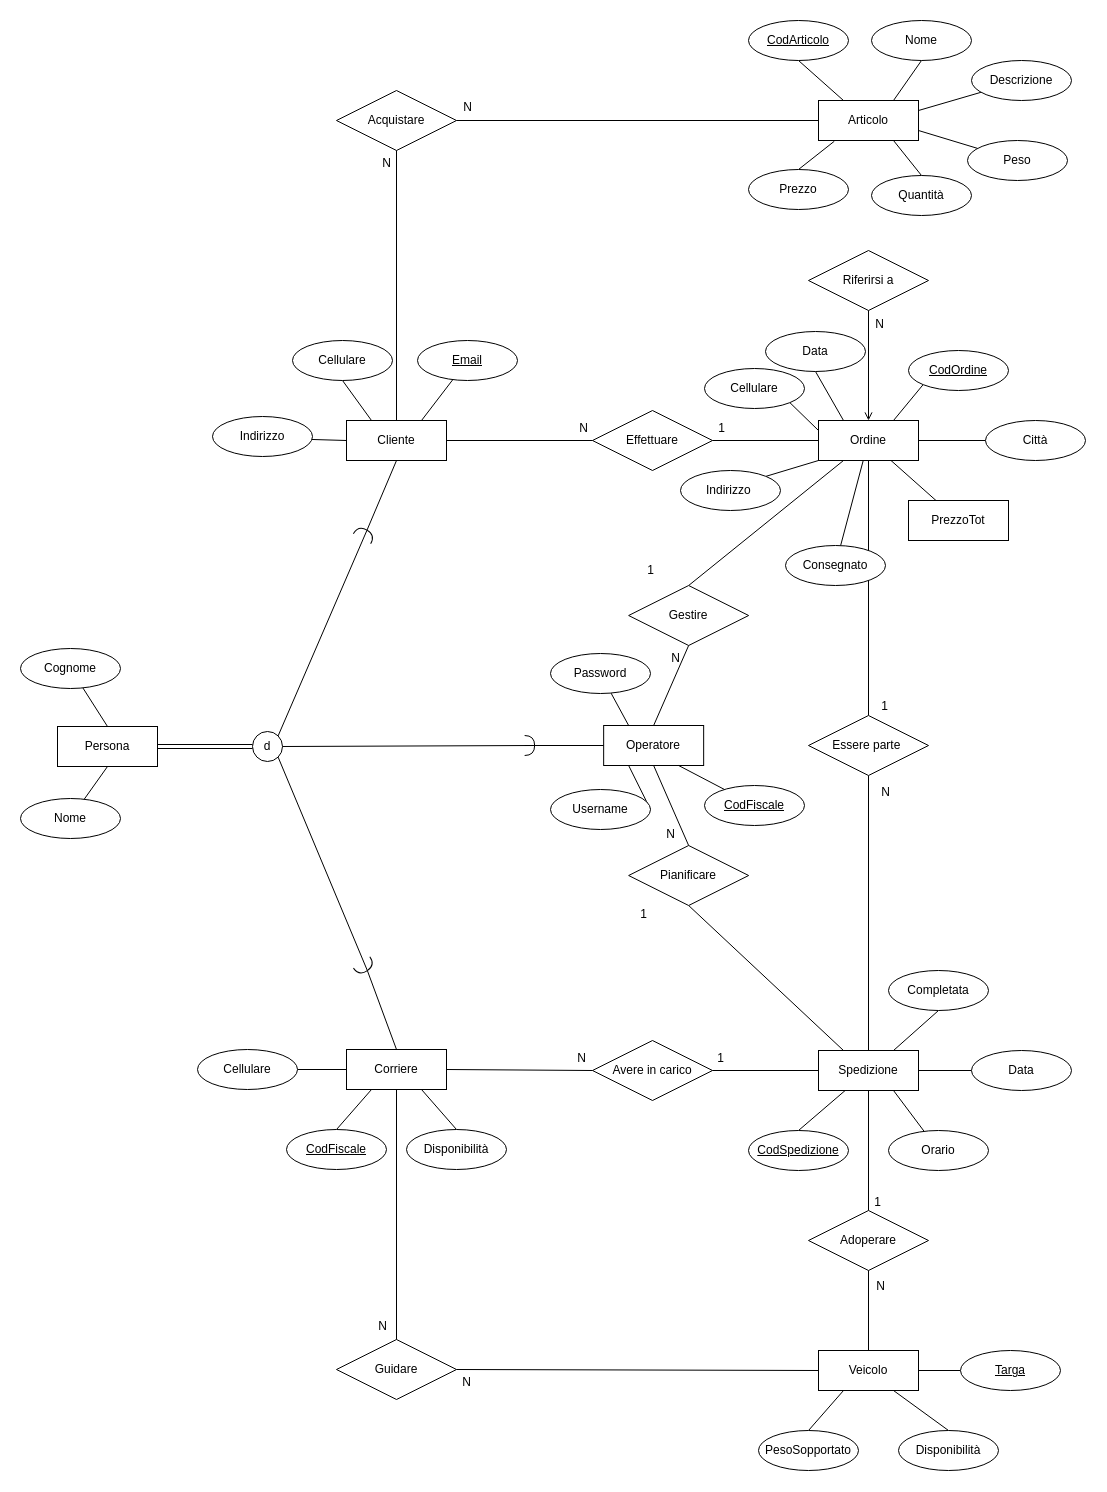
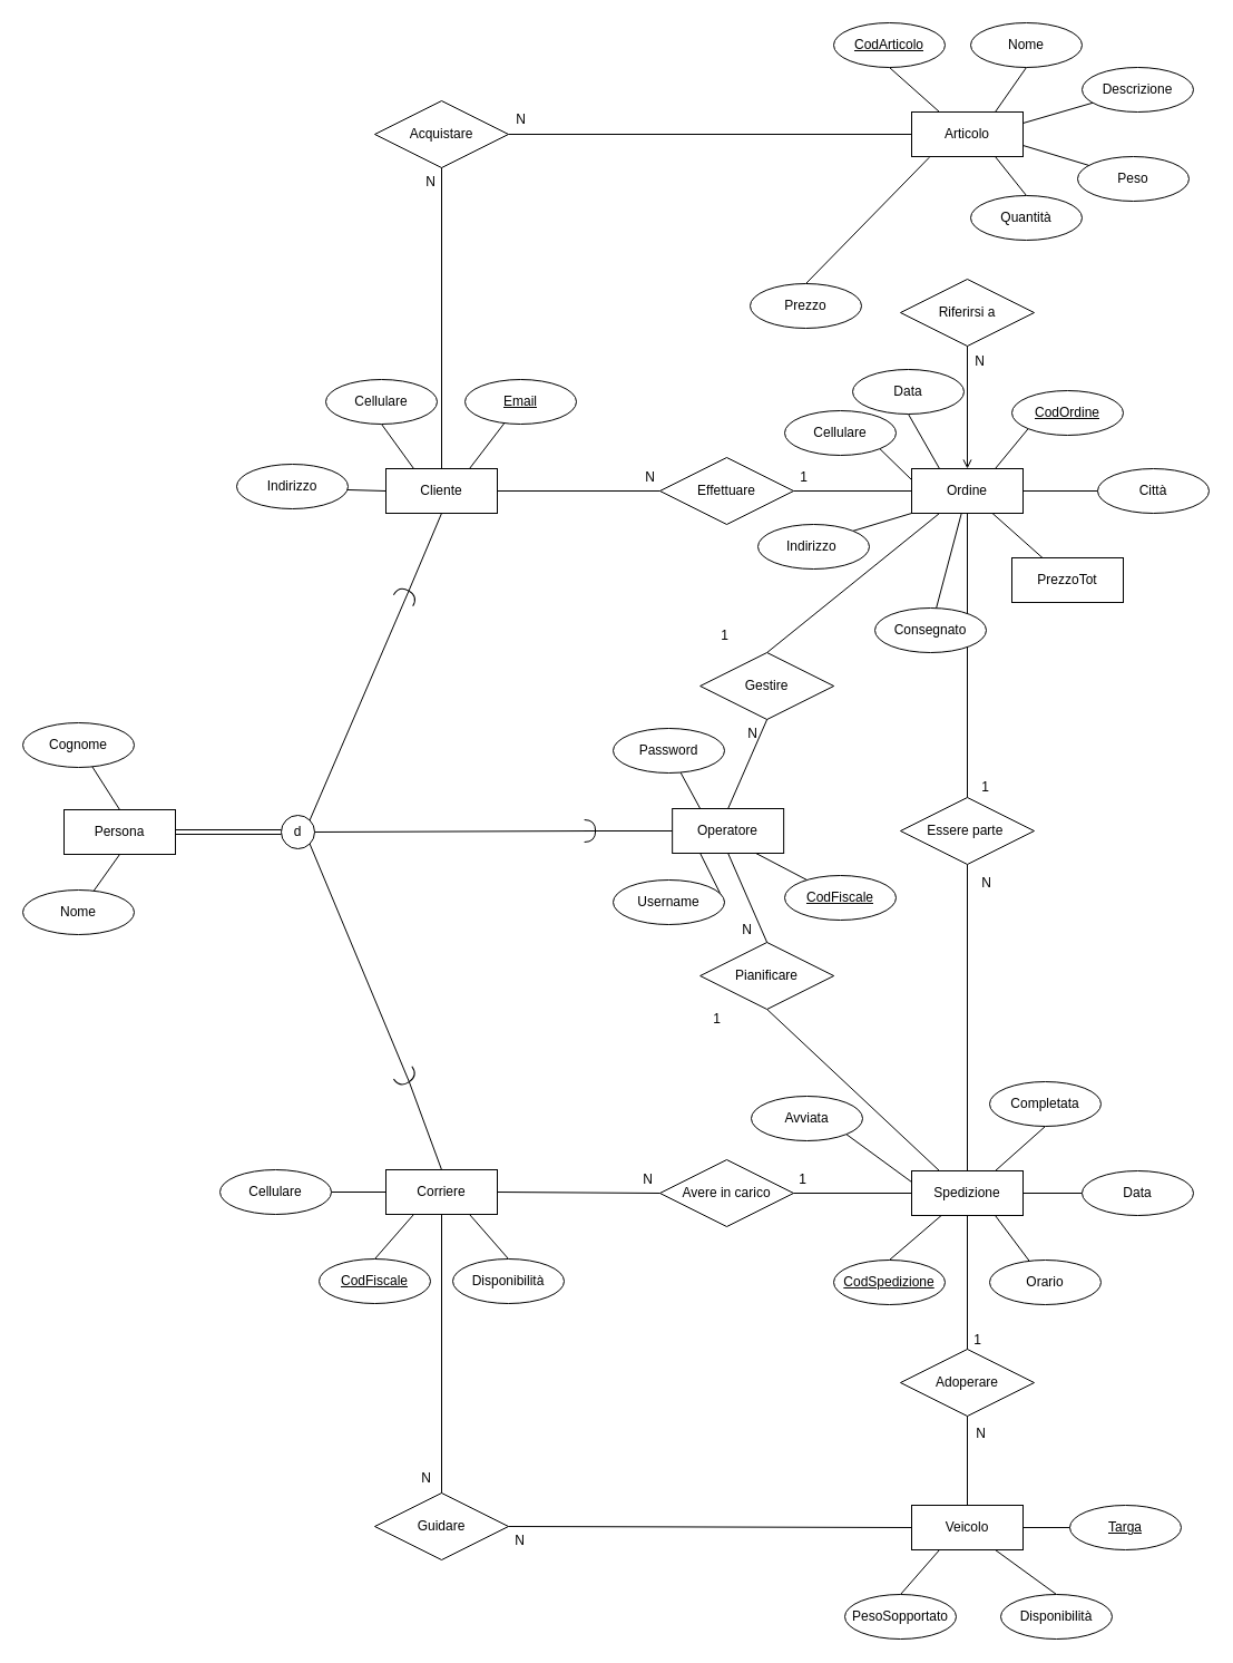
- <mxCell id="11" value="Prezzo" style="ellipse;whiteSpace=wrap;html=1;align=center;" parent="1" vertex="1"><mxGeometry x="748" y="169" width="100" height="40" as="geometry" /></mxCell>
+ <mxCell id="11" value="Prezzo" style="ellipse;whiteSpace=wrap;html=1;align=center;" parent="1" vertex="1"><mxGeometry x="673" y="254" width="100" height="40" as="geometry" /></mxCell>
+ <mxCell id="126" value="Avviata" style="ellipse;whiteSpace=wrap;html=1;align=center;" parent="1" vertex="1"><mxGeometry x="674" y="983" width="100" height="40" as="geometry" /></mxCell>
+ <mxCell id="125" style="rounded=0;orthogonalLoop=1;jettySize=auto;html=1;exitX=1;exitY=1;exitDx=0;exitDy=0;endArrow=none;endFill=0;entryX=0;entryY=0.25;entryDx=0;entryDy=0;" parent="1" source="126" target="28" edge="1"><mxGeometry relative="1" as="geometry"><mxPoint x="818" y="1050" as="targetPoint" /></mxGeometry></mxCell>
